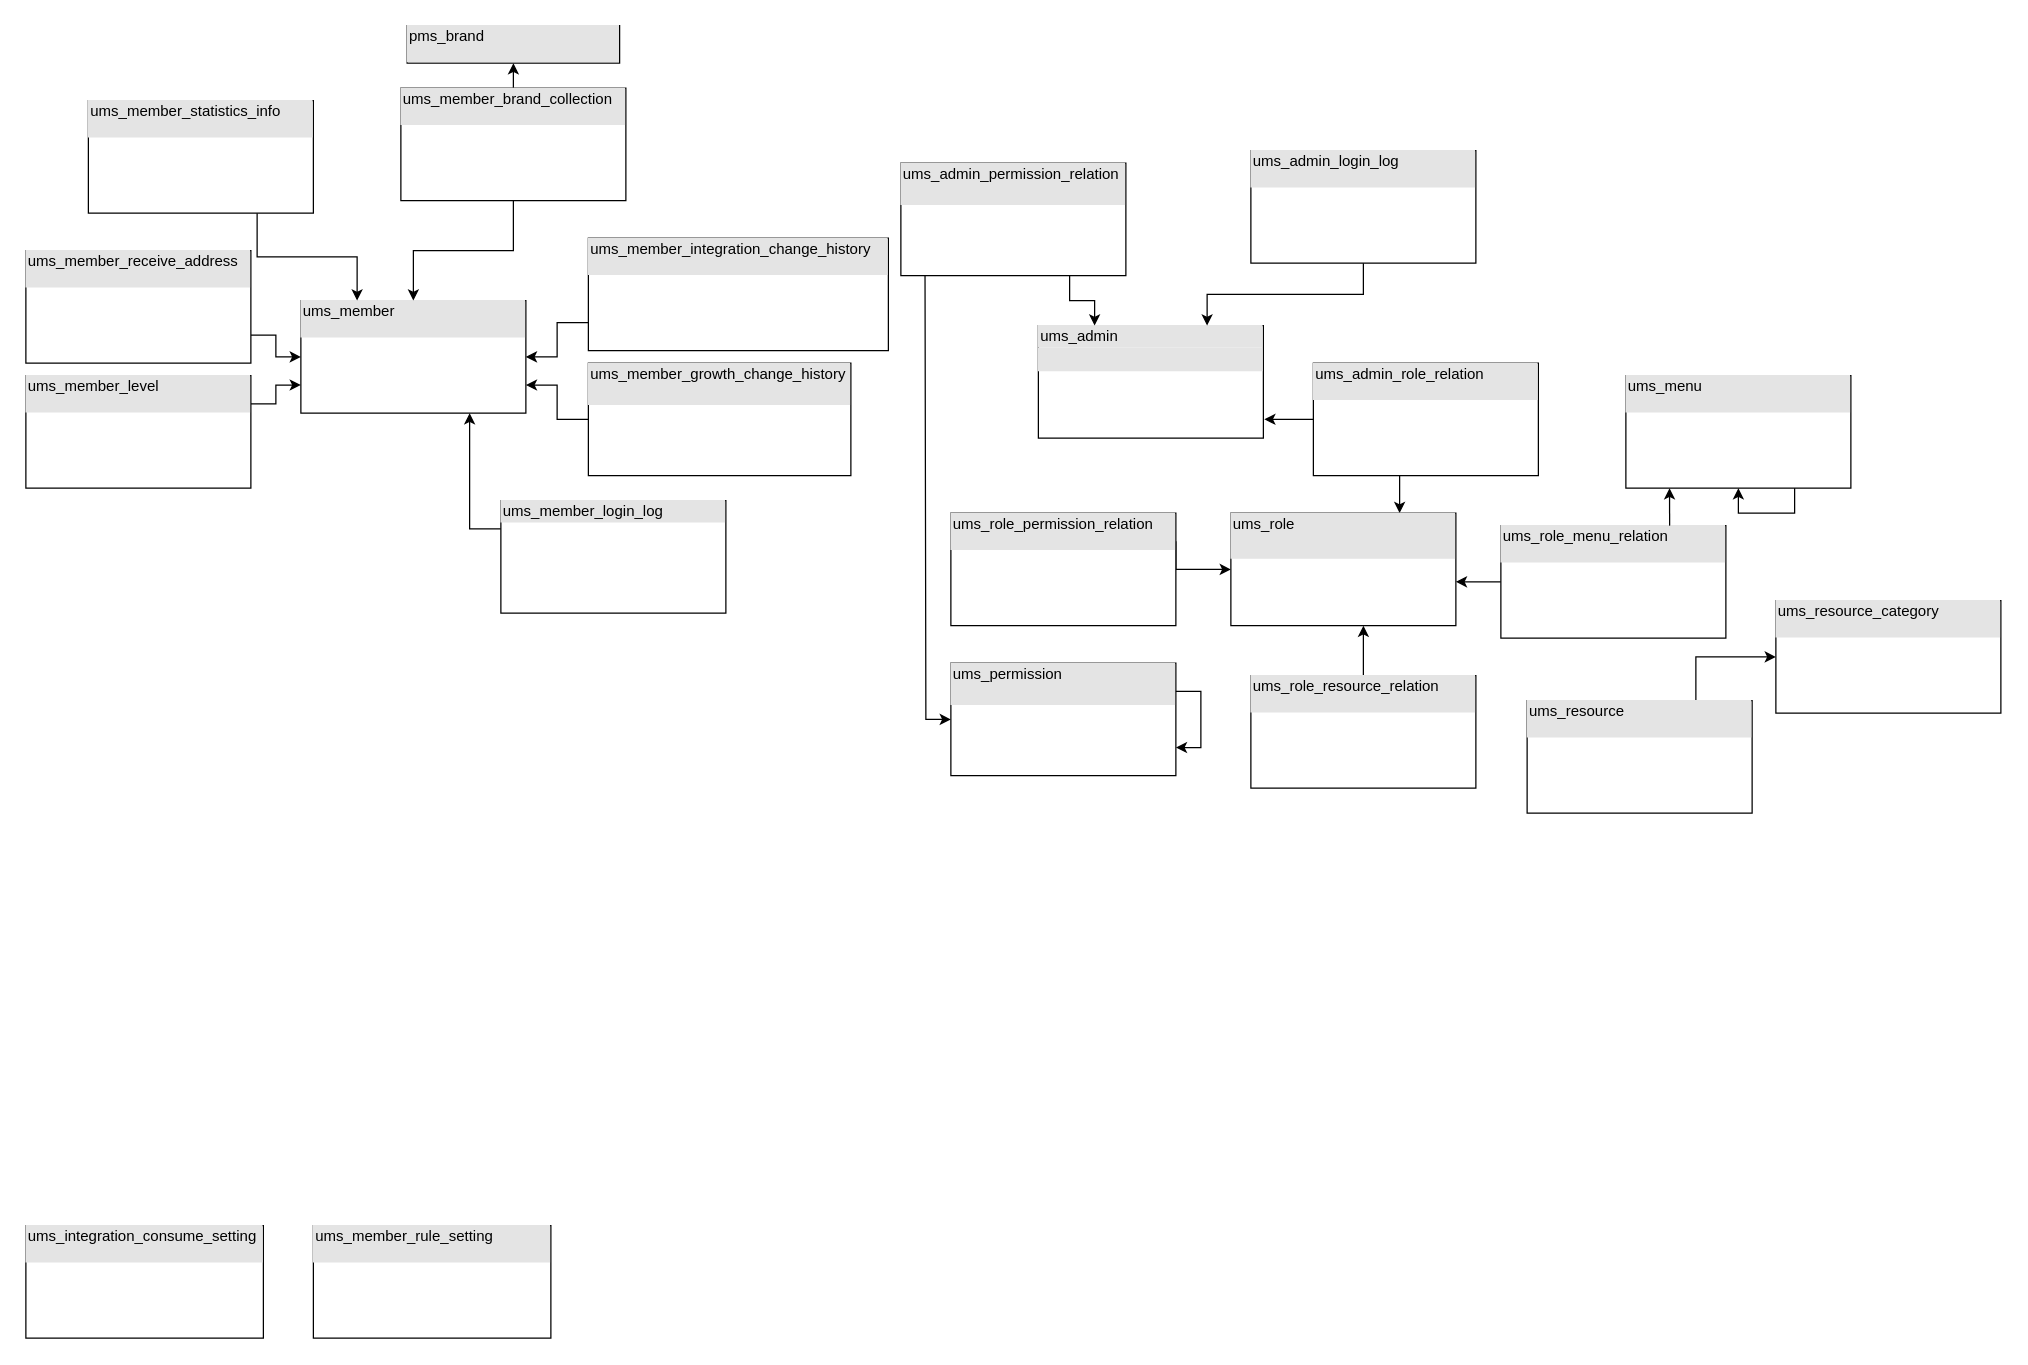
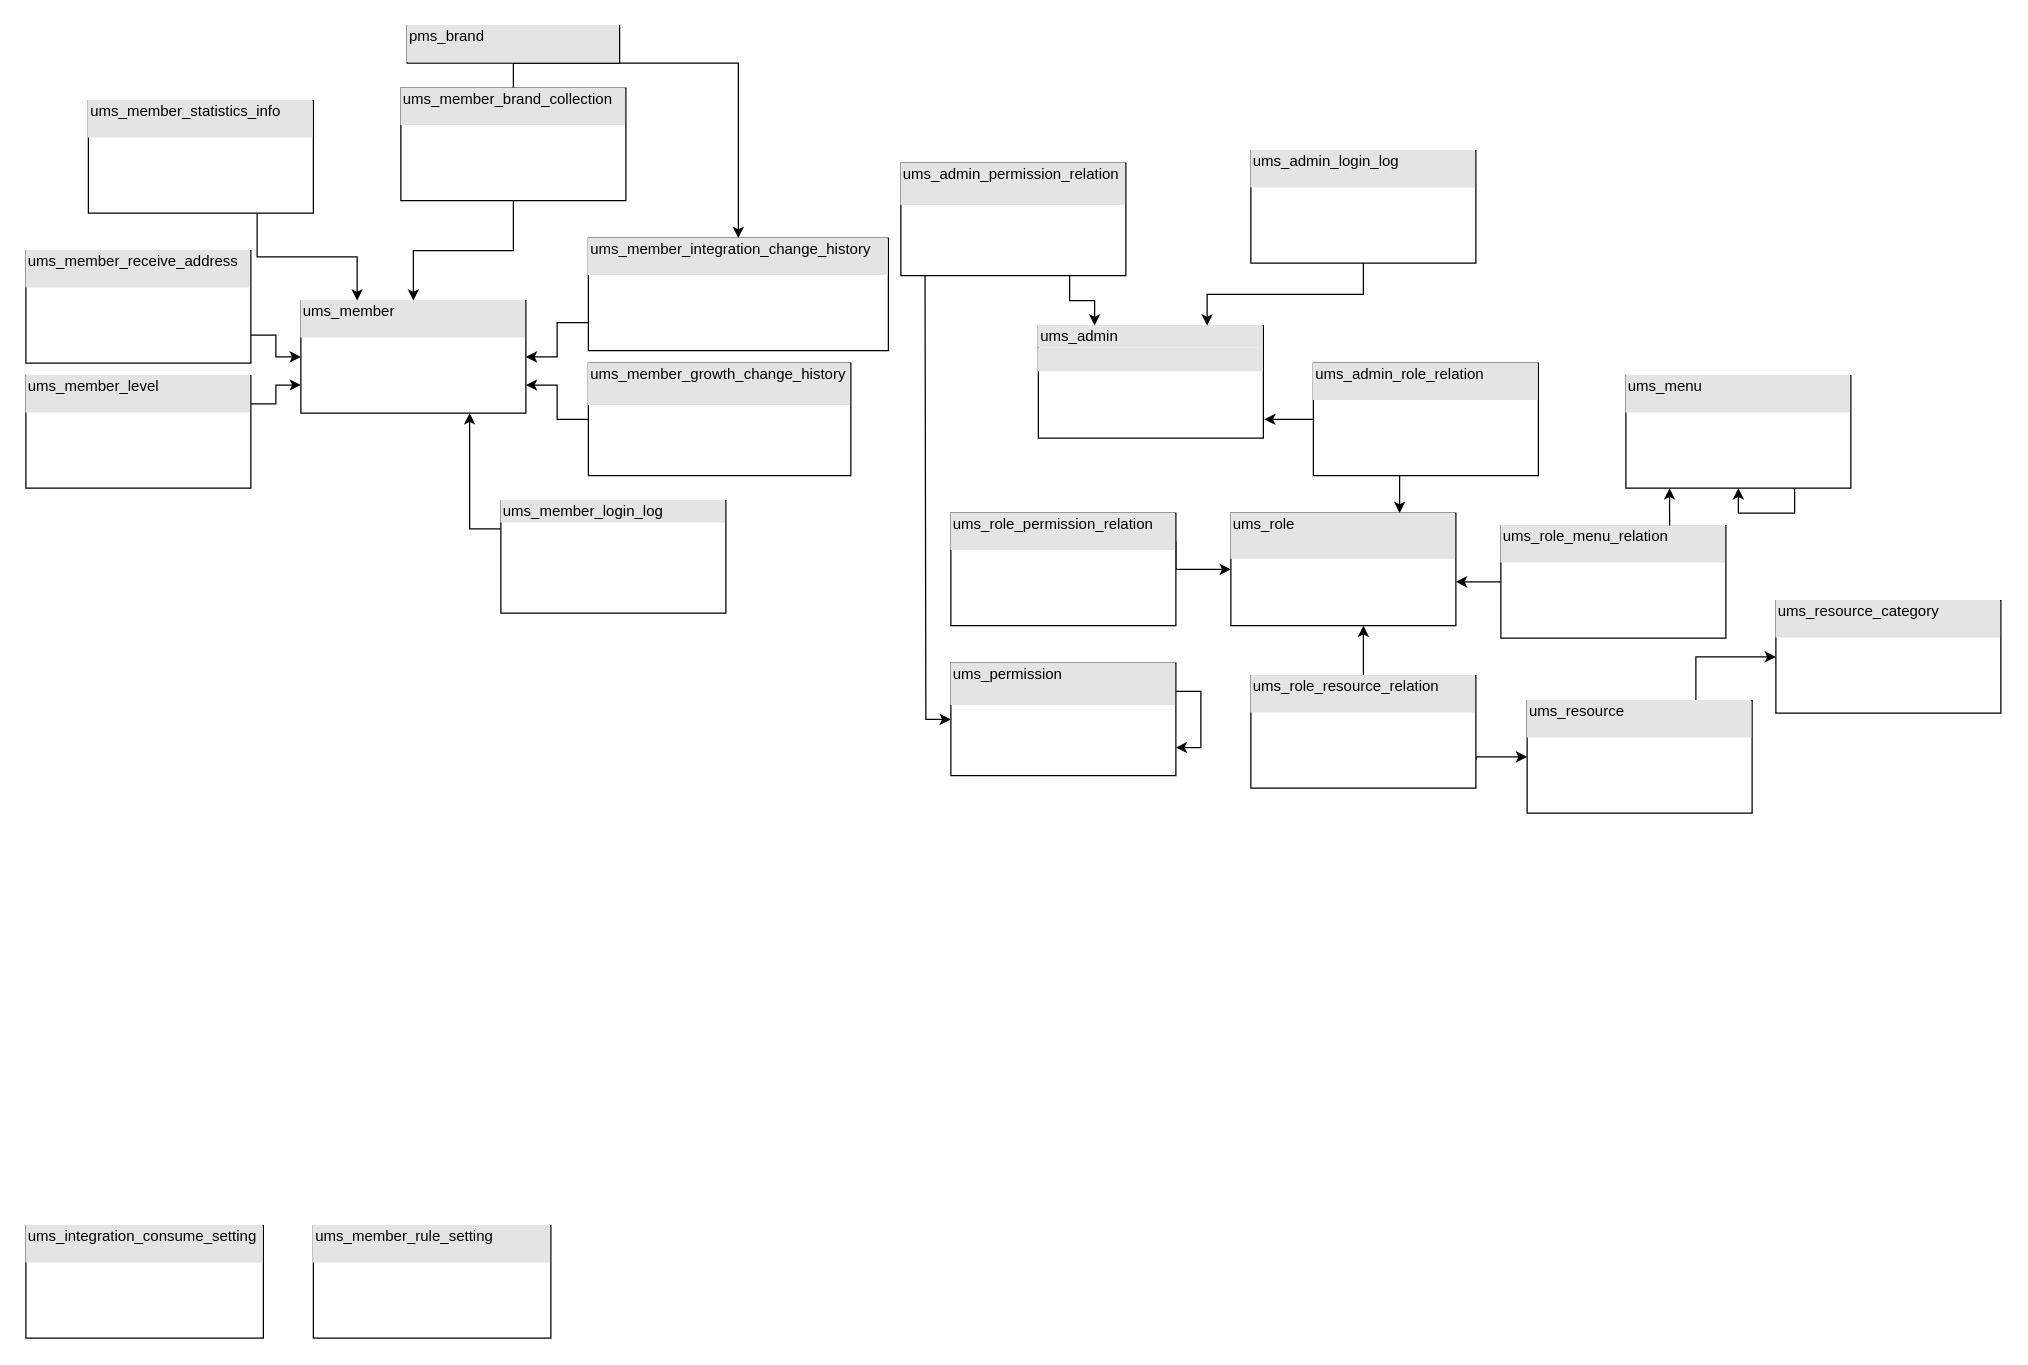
- <mxCell id="38" style="edgeStyle=orthogonalEdgeStyle;rounded=0;orthogonalLoop=1;jettySize=auto;html=1;exitX=0.5;exitY=0;exitDx=0;exitDy=0;entryX=0.5;entryY=1;entryDx=0;entryDy=0;" parent="1" source="39" target="40" edge="1"><mxGeometry relative="1" as="geometry" /></mxCell>
+ <mxCell id="38" style="edgeStyle=orthogonalEdgeStyle;rounded=0;orthogonalLoop=1;jettySize=auto;html=1;exitX=0.5;exitY=0;exitDx=0;exitDy=0;" parent="1" source="39" target="14" edge="1"><mxGeometry relative="1" as="geometry" /></mxCell>
+ <mxCell id="30" style="edgeStyle=orthogonalEdgeStyle;rounded=0;orthogonalLoop=1;jettySize=auto;html=1;exitX=1;exitY=0.75;exitDx=0;exitDy=0;entryX=0;entryY=0.5;entryDx=0;entryDy=0;" parent="1" source="31" target="28" edge="1"><mxGeometry relative="1" as="geometry"><Array as="points"><mxPoint x="1180" y="605" /></Array></mxGeometry></mxCell>
